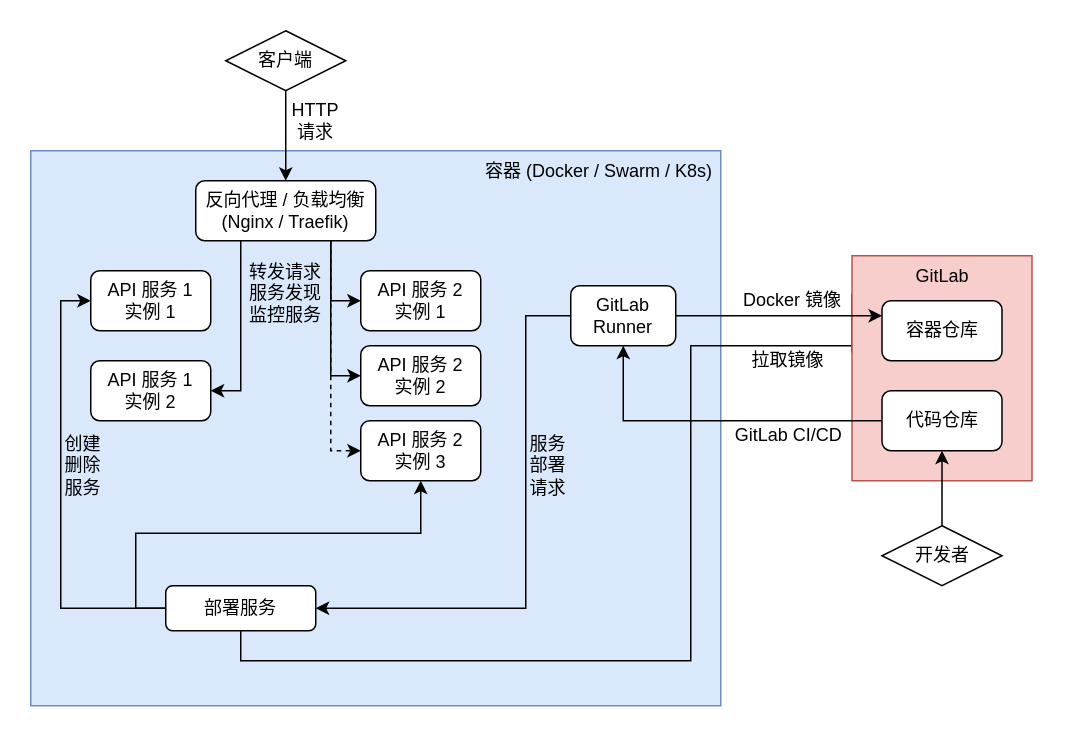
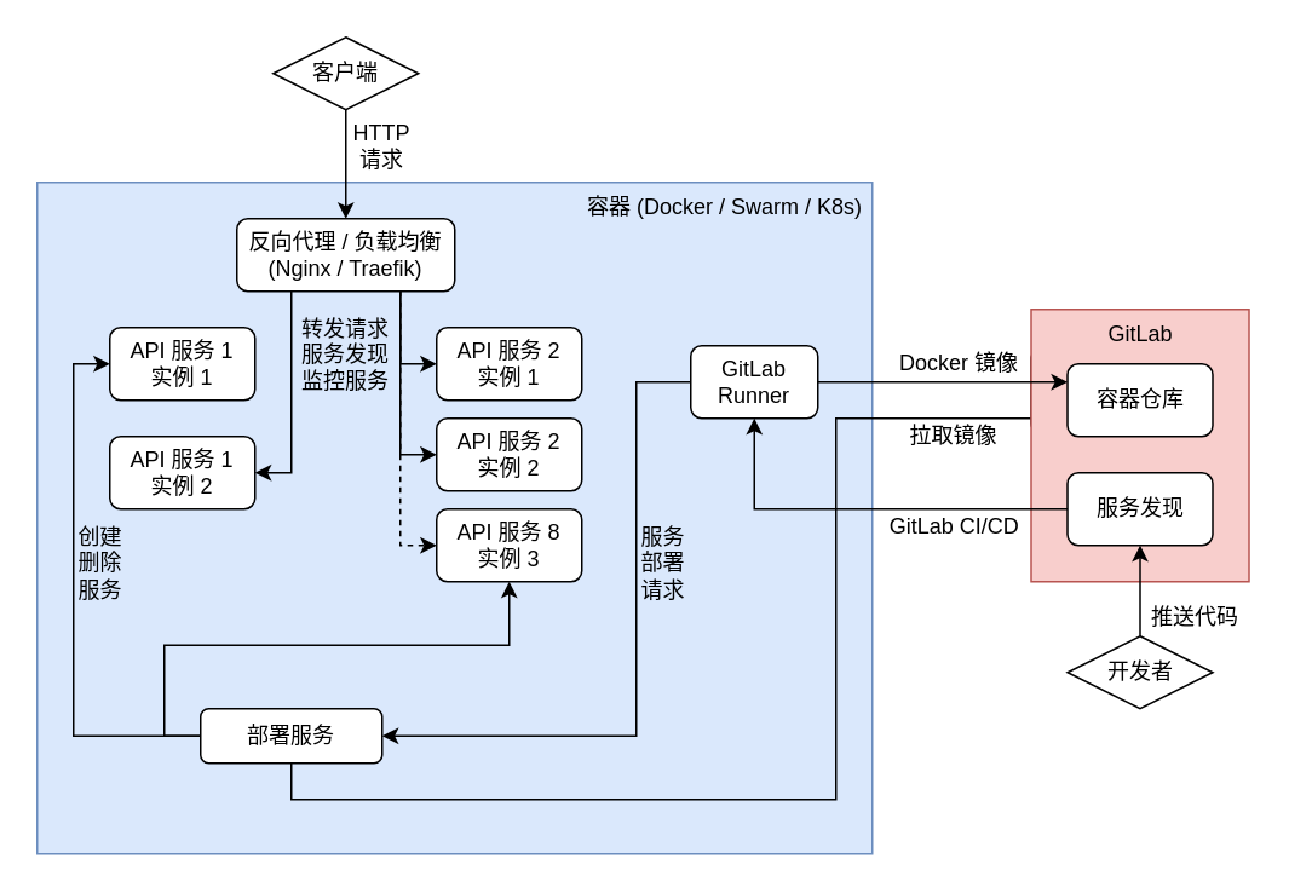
- <mxCell id="27" value="代码仓库" style="rounded=1;whiteSpace=wrap;html=1;align=center;" parent="1" vertex="1"><mxGeometry x="587.5" y="260" width="80" height="40" as="geometry" /></mxCell>
+ <mxCell id="27" value="服务发现" style="rounded=1;whiteSpace=wrap;html=1;align=center;" parent="1" vertex="1"><mxGeometry x="587.5" y="260" width="80" height="40" as="geometry" /></mxCell>
- <mxCell id="15" value="API 服务 2&lt;br&gt;实例 3" style="rounded=1;whiteSpace=wrap;html=1;align=center;" parent="1" vertex="1"><mxGeometry x="240" y="280" width="80" height="40" as="geometry" /></mxCell>
+ <mxCell id="15" value="API 服务 8&lt;br&gt;实例 3" style="rounded=1;whiteSpace=wrap;html=1;align=center;" parent="1" vertex="1"><mxGeometry x="240" y="280" width="80" height="40" as="geometry" /></mxCell>
+ <mxCell id="30" value="推送代码" style="text;html=1;strokeColor=none;fillColor=none;align=center;verticalAlign=middle;whiteSpace=wrap;rounded=0;" parent="1" vertex="1"><mxGeometry x="627.5" y="330" width="60" height="20" as="geometry" /></mxCell>
